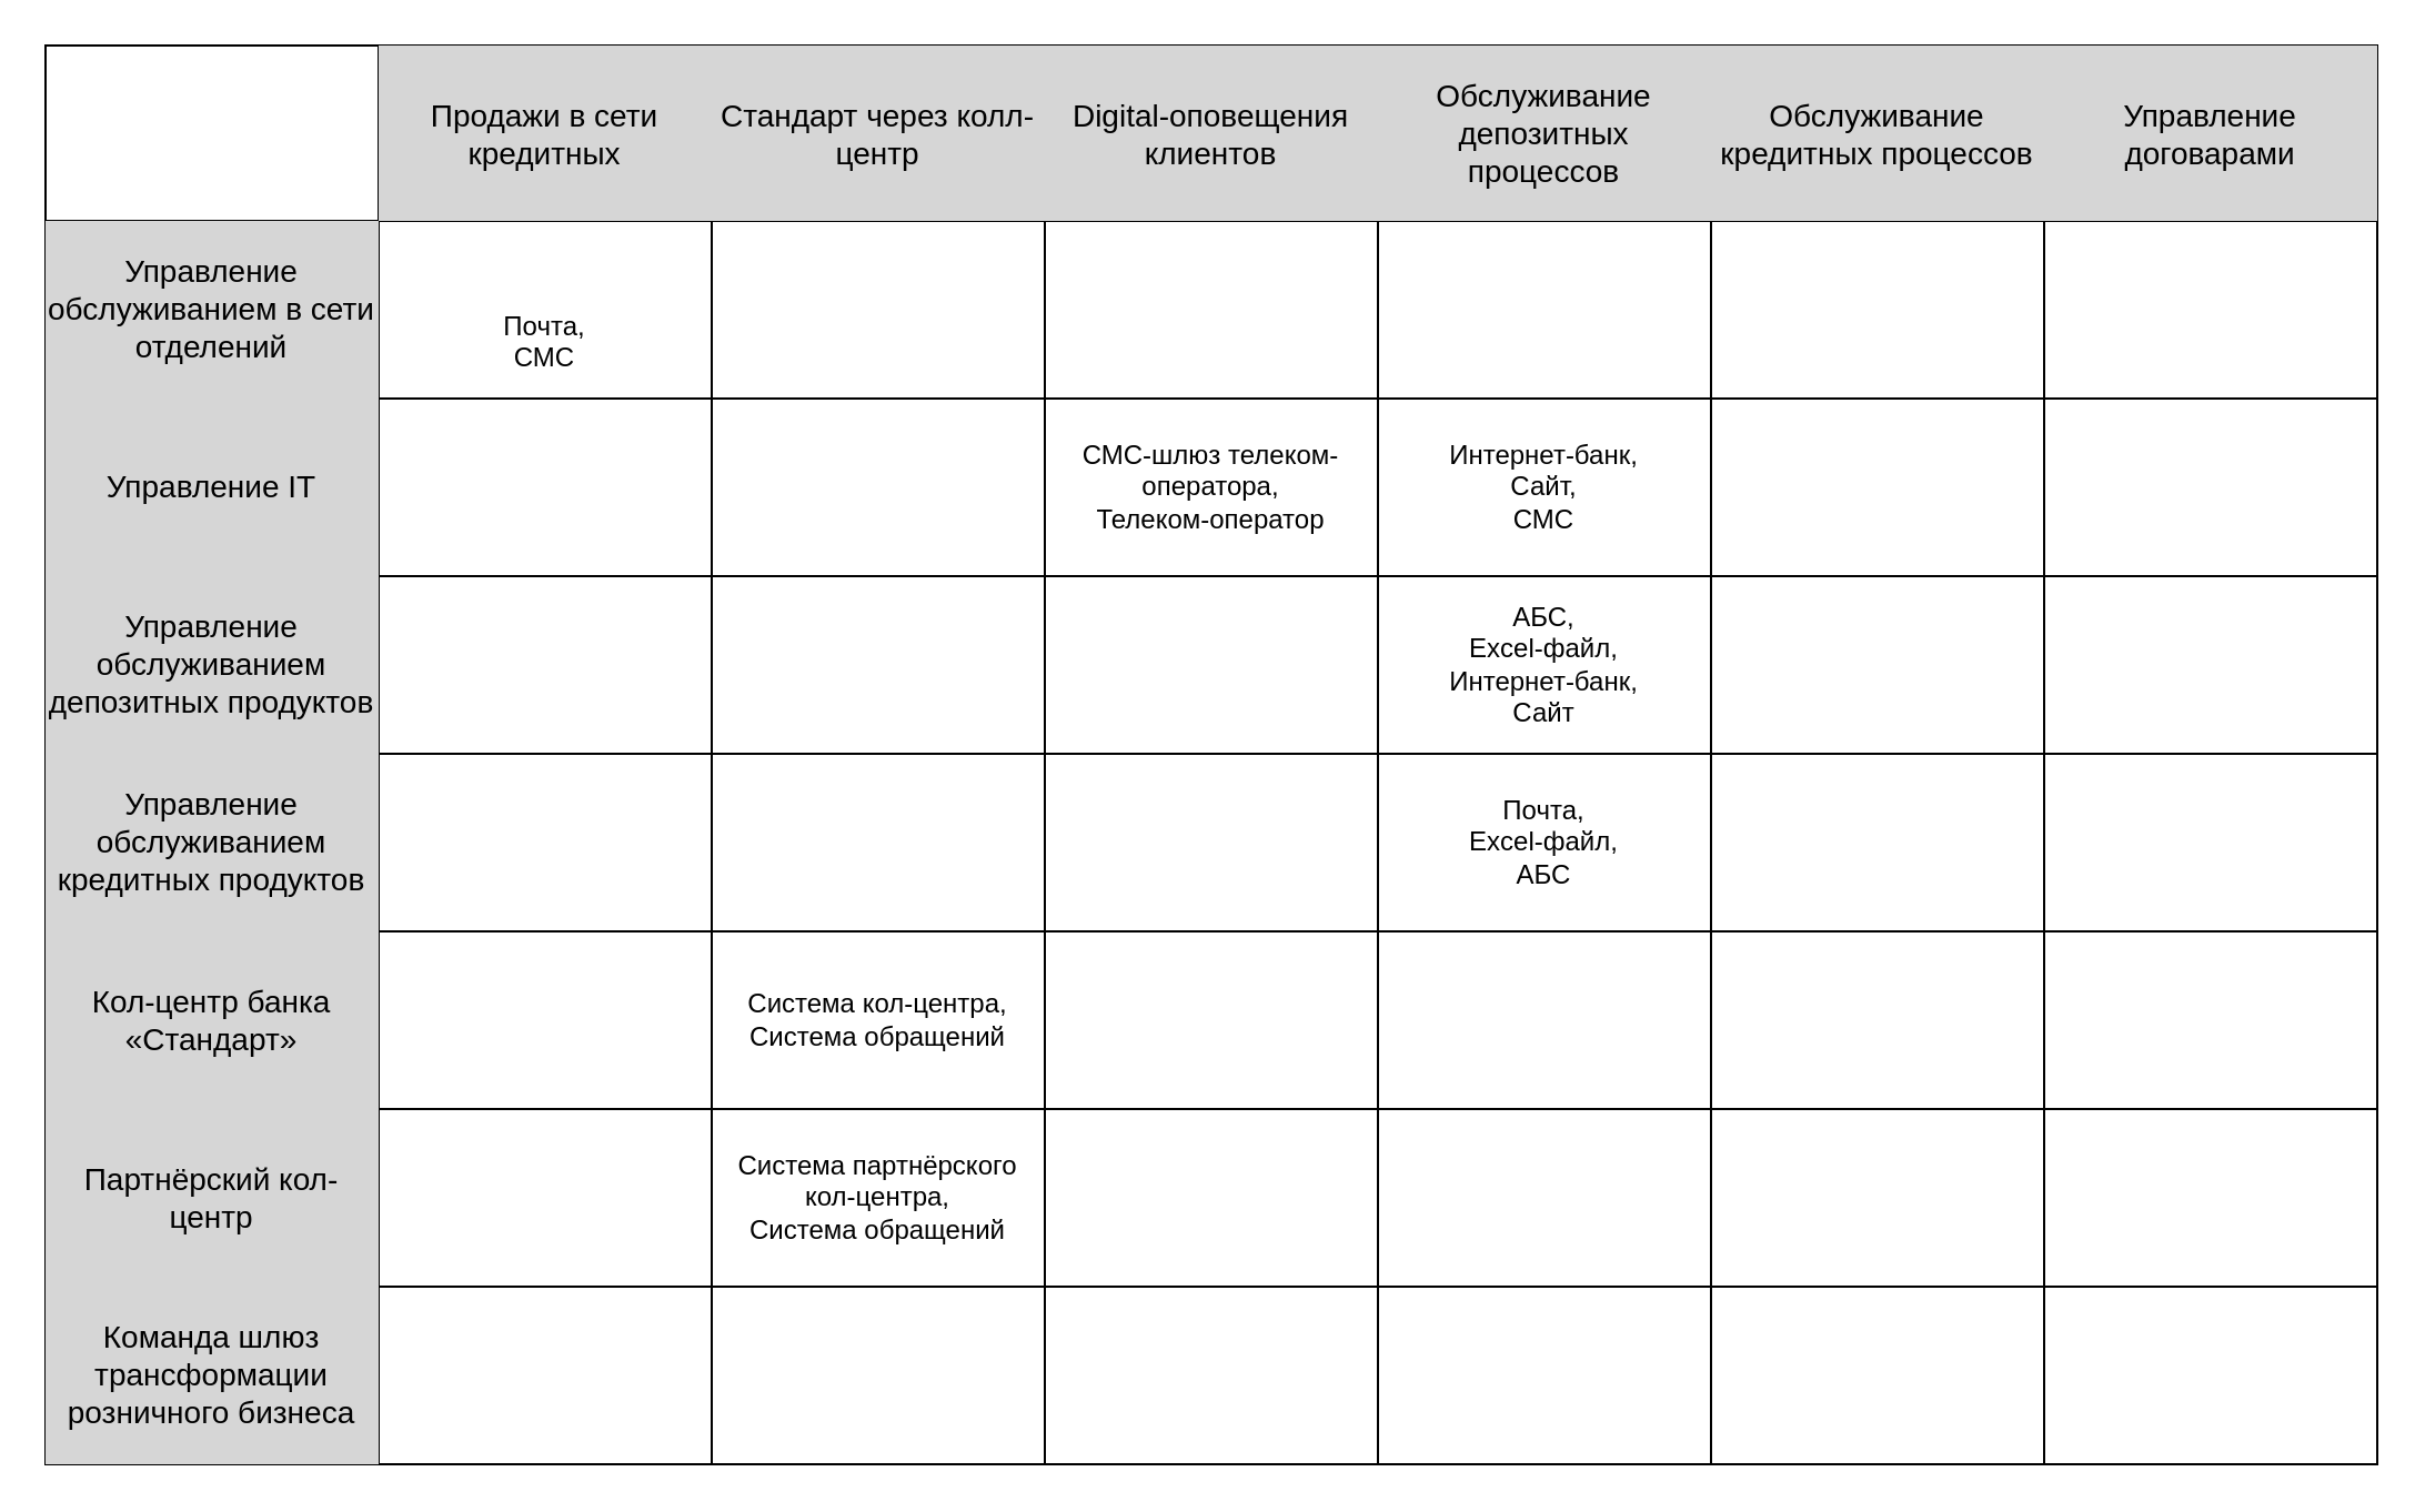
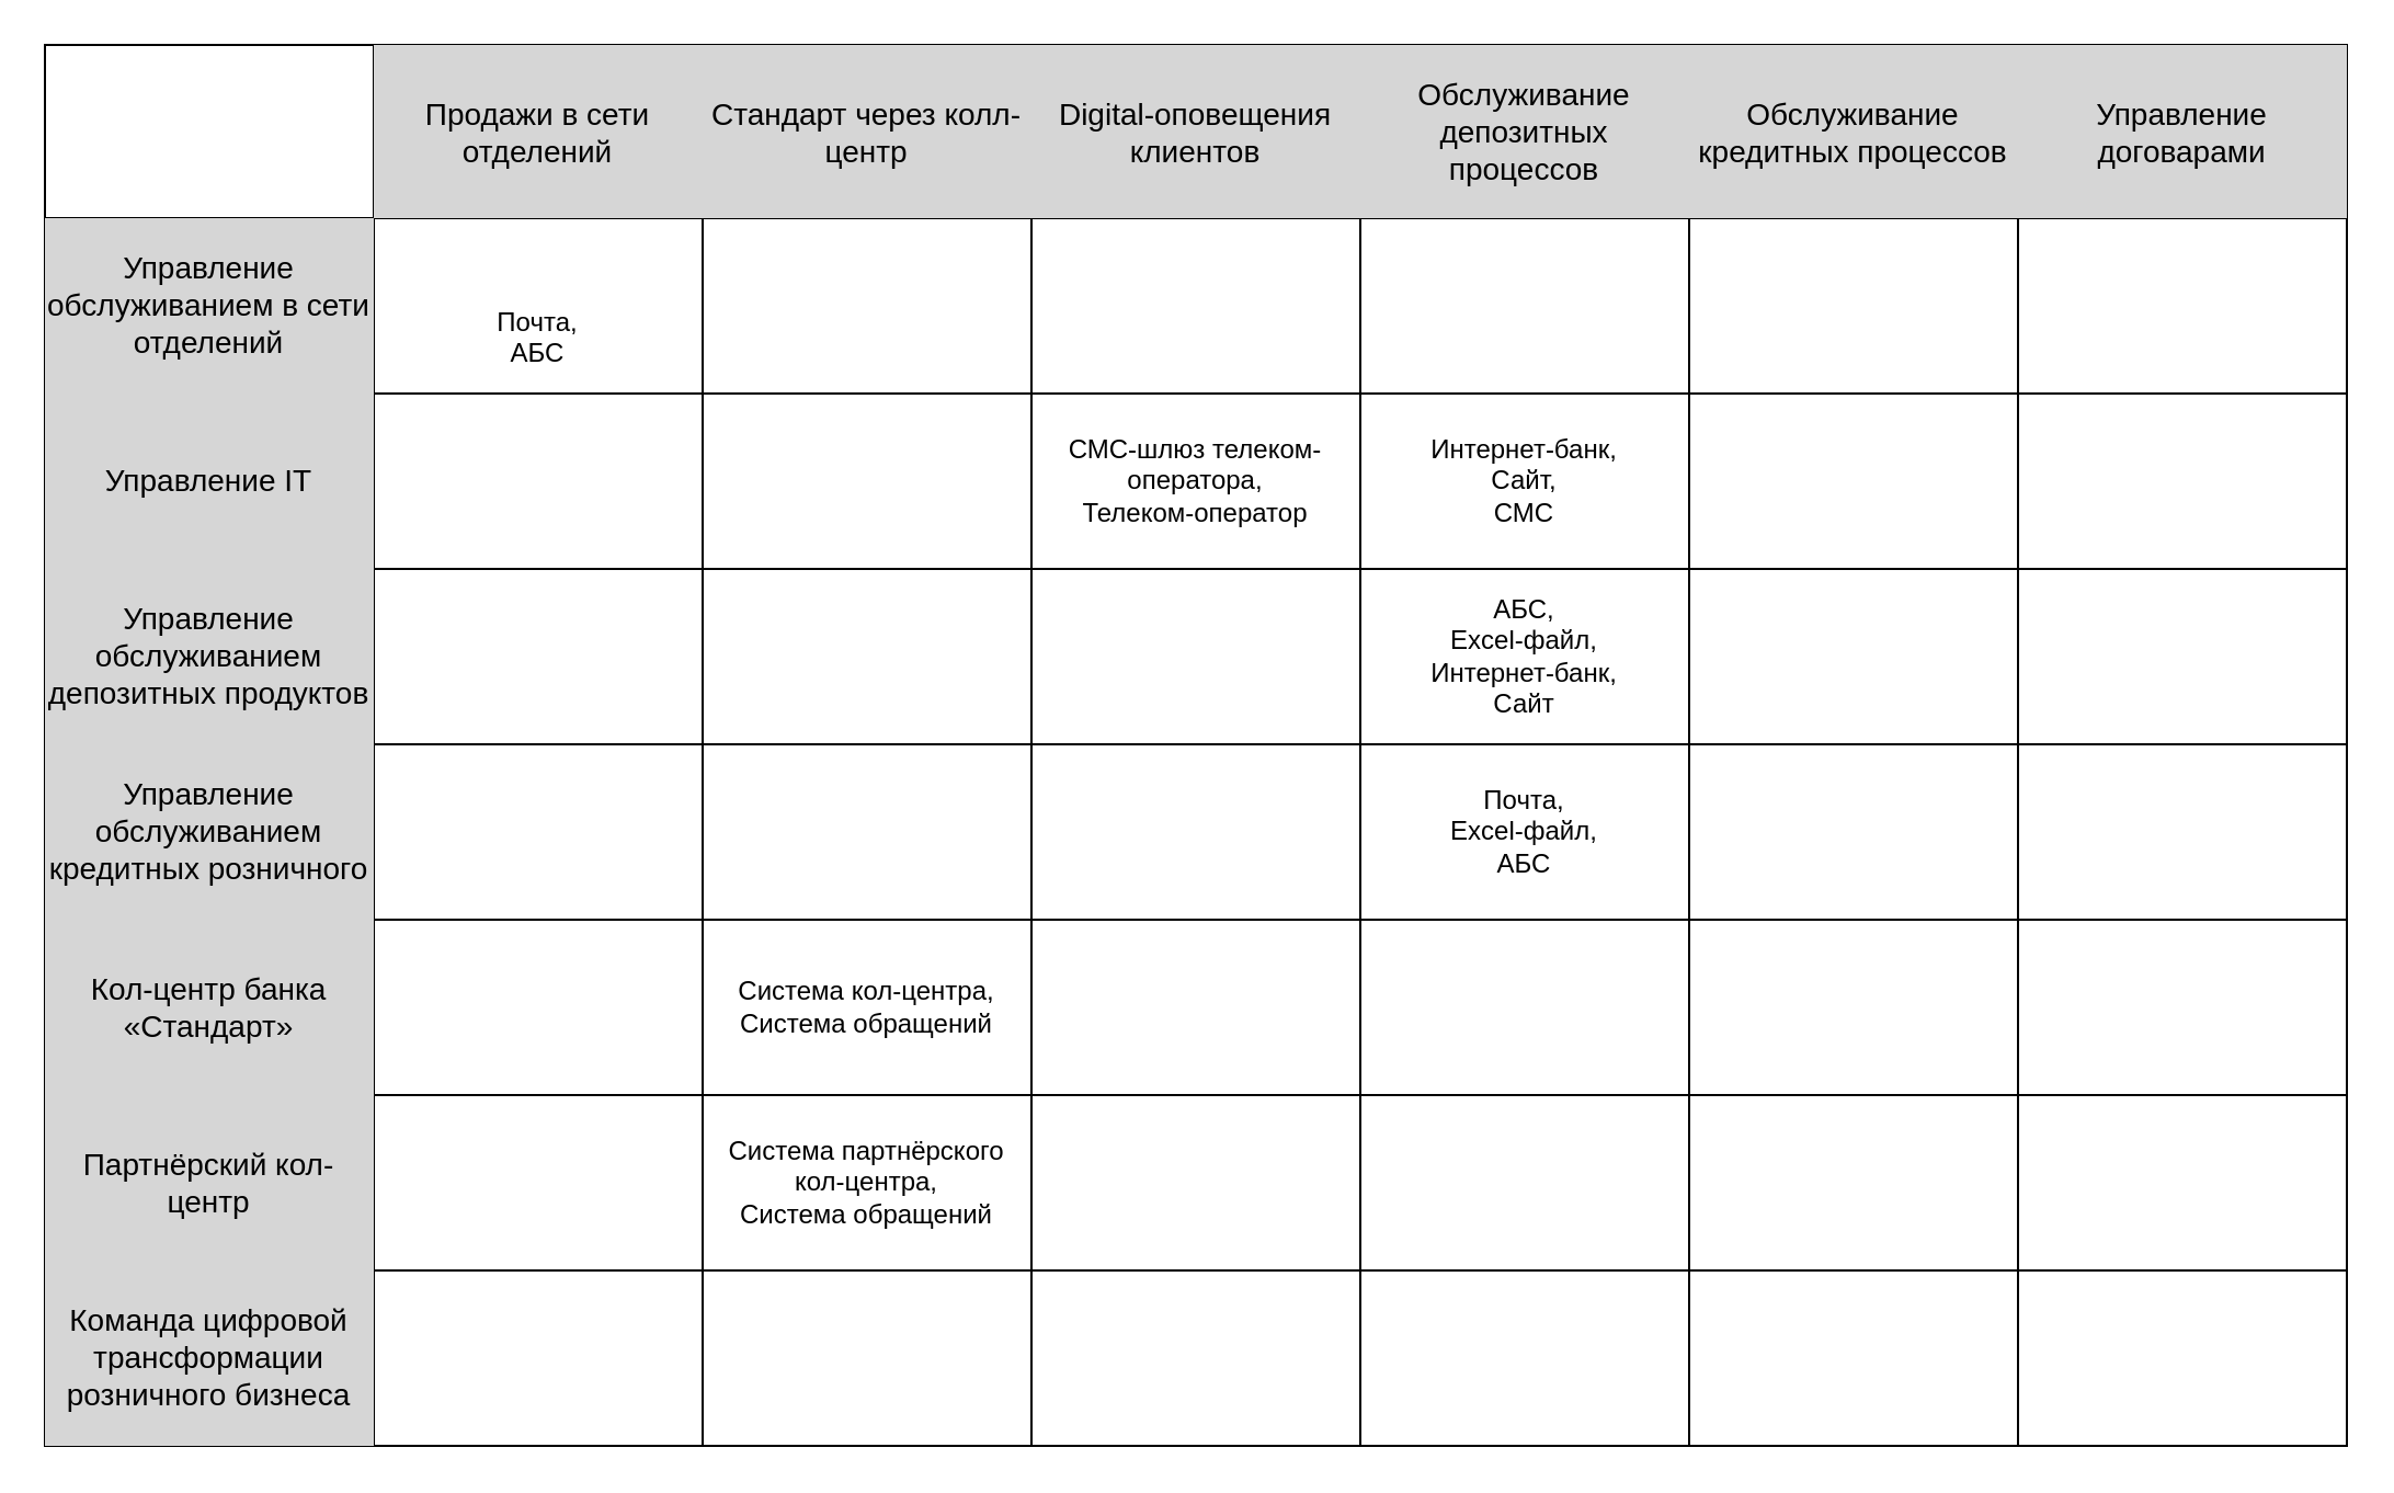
- <mxCell id="5" value="Продажи в сети кредитных" style="shape=partialRectangle;html=1;whiteSpace=wrap;connectable=0;strokeColor=#3700CC;overflow=hidden;fillColor=#D6D6D6;top=0;left=0;bottom=0;right=0;pointerEvents=1;align=center;fontSize=14;labelBackgroundColor=none;fontColor=#000000;strokeWidth=3;" vertex="1" parent="3"><mxGeometry x="150" width="150" height="79" as="geometry"><mxRectangle width="150" height="79" as="alternateBounds" /></mxGeometry></mxCell>
+ <mxCell id="5" value="Продажи в сети отделений" style="shape=partialRectangle;html=1;whiteSpace=wrap;connectable=0;strokeColor=#3700CC;overflow=hidden;fillColor=#D6D6D6;top=0;left=0;bottom=0;right=0;pointerEvents=1;align=center;fontSize=14;labelBackgroundColor=none;fontColor=#000000;strokeWidth=3;" vertex="1" parent="3"><mxGeometry x="150" width="150" height="79" as="geometry"><mxRectangle width="150" height="79" as="alternateBounds" /></mxGeometry></mxCell>
- <mxCell id="13" value="&#10;&#10;Почта,&#10;СМС" style="shape=partialRectangle;html=1;whiteSpace=wrap;connectable=0;strokeColor=inherit;overflow=hidden;fillColor=none;top=0;left=0;bottom=0;right=0;pointerEvents=1;align=center;strokeWidth=3;" vertex="1" parent="11"><mxGeometry x="150" width="150" height="80" as="geometry"><mxRectangle width="150" height="80" as="alternateBounds" /></mxGeometry></mxCell>
+ <mxCell id="13" value="&#10;&#10;Почта,&#10;АБС" style="shape=partialRectangle;html=1;whiteSpace=wrap;connectable=0;strokeColor=inherit;overflow=hidden;fillColor=none;top=0;left=0;bottom=0;right=0;pointerEvents=1;align=center;strokeWidth=3;" vertex="1" parent="11"><mxGeometry x="150" width="150" height="80" as="geometry"><mxRectangle width="150" height="80" as="alternateBounds" /></mxGeometry></mxCell>
- <mxCell id="36" value="Управление обслуживанием кредитных продуктов" style="shape=partialRectangle;html=1;whiteSpace=wrap;connectable=0;strokeColor=inherit;overflow=hidden;fillColor=#D6D6D6;top=0;left=0;bottom=0;right=0;pointerEvents=1;align=center;verticalAlign=middle;fontSize=14;labelBackgroundColor=none;fontColor=#000000;strokeWidth=3;" vertex="1" parent="35"><mxGeometry width="150" height="80" as="geometry"><mxRectangle width="150" height="80" as="alternateBounds" /></mxGeometry></mxCell>
+ <mxCell id="36" value="Управление обслуживанием кредитных розничного" style="shape=partialRectangle;html=1;whiteSpace=wrap;connectable=0;strokeColor=inherit;overflow=hidden;fillColor=#D6D6D6;top=0;left=0;bottom=0;right=0;pointerEvents=1;align=center;verticalAlign=middle;fontSize=14;labelBackgroundColor=none;fontColor=#000000;strokeWidth=3;" vertex="1" parent="35"><mxGeometry width="150" height="80" as="geometry"><mxRectangle width="150" height="80" as="alternateBounds" /></mxGeometry></mxCell>
- <mxCell id="60" value="Команда шлюз трансформации розничного бизнеса" style="shape=partialRectangle;html=1;whiteSpace=wrap;connectable=0;strokeColor=inherit;overflow=hidden;fillColor=#D6D6D6;top=0;left=0;bottom=0;right=0;pointerEvents=1;align=center;verticalAlign=middle;fontSize=14;labelBackgroundColor=none;fontColor=#000000;strokeWidth=3;" vertex="1" parent="59"><mxGeometry width="150" height="80" as="geometry"><mxRectangle width="150" height="80" as="alternateBounds" /></mxGeometry></mxCell>
+ <mxCell id="60" value="Команда цифровой трансформации розничного бизнеса" style="shape=partialRectangle;html=1;whiteSpace=wrap;connectable=0;strokeColor=inherit;overflow=hidden;fillColor=#D6D6D6;top=0;left=0;bottom=0;right=0;pointerEvents=1;align=center;verticalAlign=middle;fontSize=14;labelBackgroundColor=none;fontColor=#000000;strokeWidth=3;" vertex="1" parent="59"><mxGeometry width="150" height="80" as="geometry"><mxRectangle width="150" height="80" as="alternateBounds" /></mxGeometry></mxCell>
